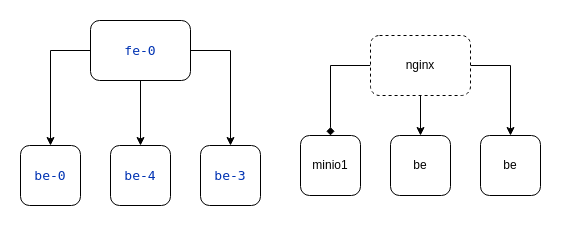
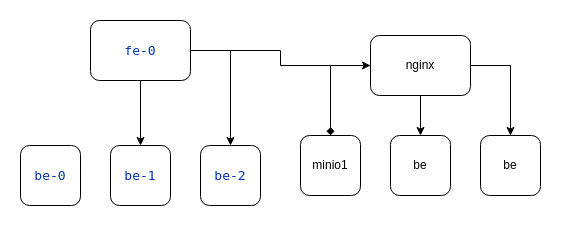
- <mxCell id="12" value="nginx" style="rounded=1;whiteSpace=wrap;html=1;dashed=1;" vertex="1" parent="1"><mxGeometry x="370" y="35" width="100" height="60" as="geometry" /></mxCell>
+ <mxCell id="12" value="nginx" style="rounded=1;whiteSpace=wrap;html=1;" vertex="1" parent="1"><mxGeometry x="370" y="35" width="100" height="60" as="geometry" /></mxCell>
- <mxCell id="2" style="edgeStyle=orthogonalEdgeStyle;rounded=0;orthogonalLoop=1;jettySize=auto;html=1;" edge="1" parent="1" source="5" target="6"><mxGeometry relative="1" as="geometry" /></mxCell>
+ <mxCell id="2" style="edgeStyle=orthogonalEdgeStyle;rounded=0;orthogonalLoop=1;jettySize=auto;html=1;" edge="1" parent="1" source="5" target="12"><mxGeometry relative="1" as="geometry" /></mxCell>
- <mxCell id="7" value="&lt;pre style=&quot;color: rgb(8, 8, 8); font-family: &amp;quot;JetBrains Mono&amp;quot;, monospace; font-size: 9.8pt;&quot;&gt;&lt;span style=&quot;color: rgb(0, 51, 179);&quot;&gt;be-4&lt;/span&gt;&lt;/pre&gt;" style="rounded=1;whiteSpace=wrap;html=1;" vertex="1" parent="1"><mxGeometry x="110" y="145" width="60" height="60" as="geometry" /></mxCell>
+ <mxCell id="7" value="&lt;pre style=&quot;color: rgb(8, 8, 8); font-family: &amp;quot;JetBrains Mono&amp;quot;, monospace; font-size: 9.8pt;&quot;&gt;&lt;span style=&quot;color: rgb(0, 51, 179);&quot;&gt;be-1&lt;/span&gt;&lt;/pre&gt;" style="rounded=1;whiteSpace=wrap;html=1;" vertex="1" parent="1"><mxGeometry x="110" y="145" width="60" height="60" as="geometry" /></mxCell>
- <mxCell id="8" value="&lt;pre style=&quot;color: rgb(8, 8, 8); font-family: &amp;quot;JetBrains Mono&amp;quot;, monospace; font-size: 9.8pt;&quot;&gt;&lt;span style=&quot;color: rgb(0, 51, 179);&quot;&gt;be-3&lt;/span&gt;&lt;/pre&gt;" style="rounded=1;whiteSpace=wrap;html=1;" vertex="1" parent="1"><mxGeometry x="200" y="145" width="60" height="60" as="geometry" /></mxCell>
+ <mxCell id="8" value="&lt;pre style=&quot;color: rgb(8, 8, 8); font-family: &amp;quot;JetBrains Mono&amp;quot;, monospace; font-size: 9.8pt;&quot;&gt;&lt;span style=&quot;color: rgb(0, 51, 179);&quot;&gt;be-2&lt;/span&gt;&lt;/pre&gt;" style="rounded=1;whiteSpace=wrap;html=1;" vertex="1" parent="1"><mxGeometry x="200" y="145" width="60" height="60" as="geometry" /></mxCell>
